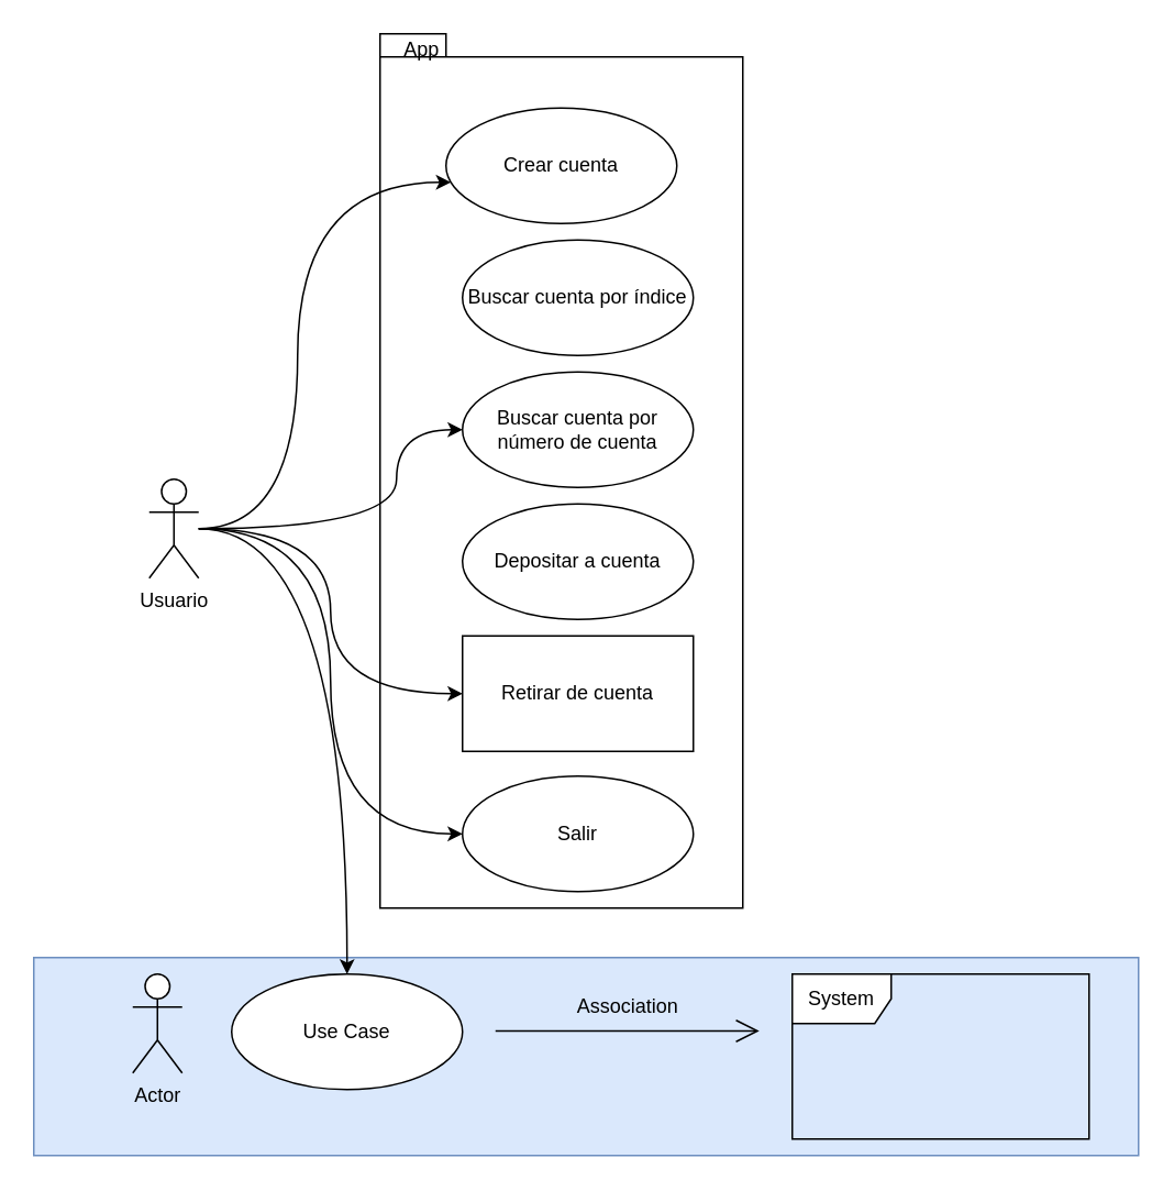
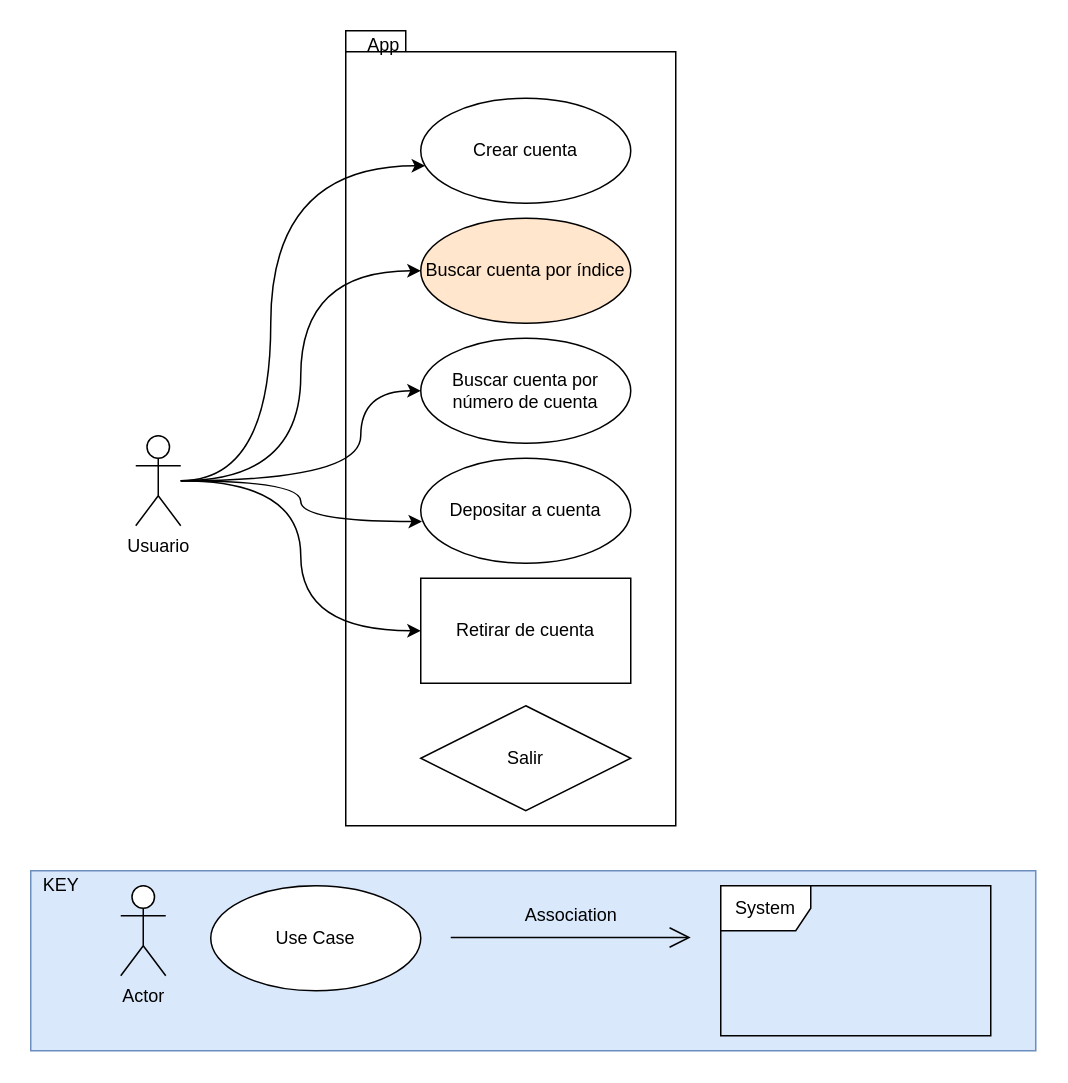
- <mxCell id="14" value="Crear cuenta" style="ellipse;whiteSpace=wrap;html=1;" parent="1" vertex="1"><mxGeometry x="270" y="65" width="140" height="70" as="geometry" /></mxCell>
+ <mxCell id="14" value="Crear cuenta" style="ellipse;whiteSpace=wrap;html=1;" parent="1" vertex="1"><mxGeometry x="280" y="65" width="140" height="70" as="geometry" /></mxCell>
- <mxCell id="13" value="Buscar cuenta por índice" style="ellipse;whiteSpace=wrap;html=1;" parent="1" vertex="1"><mxGeometry x="280" y="145" width="140" height="70" as="geometry" /></mxCell>
+ <mxCell id="13" value="Buscar cuenta por índice" style="ellipse;whiteSpace=wrap;html=1;fillColor=#ffe6cc;" parent="1" vertex="1"><mxGeometry x="280" y="145" width="140" height="70" as="geometry" /></mxCell>
+ <mxCell id="5" style="edgeStyle=orthogonalEdgeStyle;curved=1;rounded=0;orthogonalLoop=1;jettySize=auto;html=1;entryX=0;entryY=0.5;entryDx=0;entryDy=0;startArrow=none;startFill=0;endArrow=classic;endFill=1;" parent="1" source="9" target="13" edge="1"><mxGeometry relative="1" as="geometry" /></mxCell>
- <mxCell id="23" style="edgeStyle=orthogonalEdgeStyle;curved=1;rounded=0;orthogonalLoop=1;jettySize=auto;html=1;startArrow=none;startFill=0;endArrow=classic;endFill=1;entryX=0;entryY=0.5;entryDx=0;entryDy=0;" edge="1" parent="1" source="9" target="22"><mxGeometry relative="1" as="geometry"><mxPoint x="120" y="340" as="sourcePoint" /><mxPoint x="290" y="430" as="targetPoint" /></mxGeometry></mxCell>
- <mxCell id="7" style="edgeStyle=orthogonalEdgeStyle;curved=1;rounded=0;orthogonalLoop=1;jettySize=auto;html=1;startArrow=none;startFill=0;endArrow=classic;endFill=1;" parent="1" source="9" target="17" edge="1"><mxGeometry relative="1" as="geometry" /></mxCell>
+ <mxCell id="7" style="edgeStyle=orthogonalEdgeStyle;curved=1;rounded=0;orthogonalLoop=1;jettySize=auto;html=1;entryX=0.006;entryY=0.603;entryDx=0;entryDy=0;entryPerimeter=0;startArrow=none;startFill=0;endArrow=classic;endFill=1;" parent="1" source="9" target="11" edge="1"><mxGeometry relative="1" as="geometry" /></mxCell>
- <mxCell id="22" value="Salir" style="ellipse;whiteSpace=wrap;html=1;" vertex="1" parent="1"><mxGeometry x="280" y="470" width="140" height="70" as="geometry" /></mxCell>
+ <mxCell id="22" value="Salir" style="rhombus;whiteSpace=wrap;html=1;" vertex="1" parent="1"><mxGeometry x="280" y="470" width="140" height="70" as="geometry" /></mxCell>
+ <mxCell id="21" value="KEY" style="text;html=1;align=center;verticalAlign=middle;resizable=0;points=[];autosize=1;strokeColor=none;fillColor=none;" parent="1" vertex="1"><mxGeometry x="20" y="580" width="40" height="20" as="geometry" /></mxCell>
